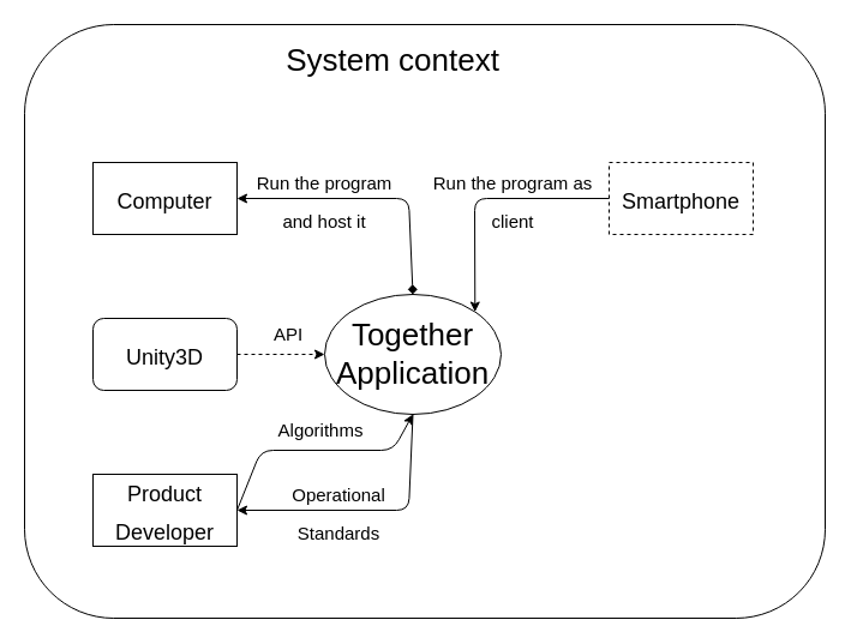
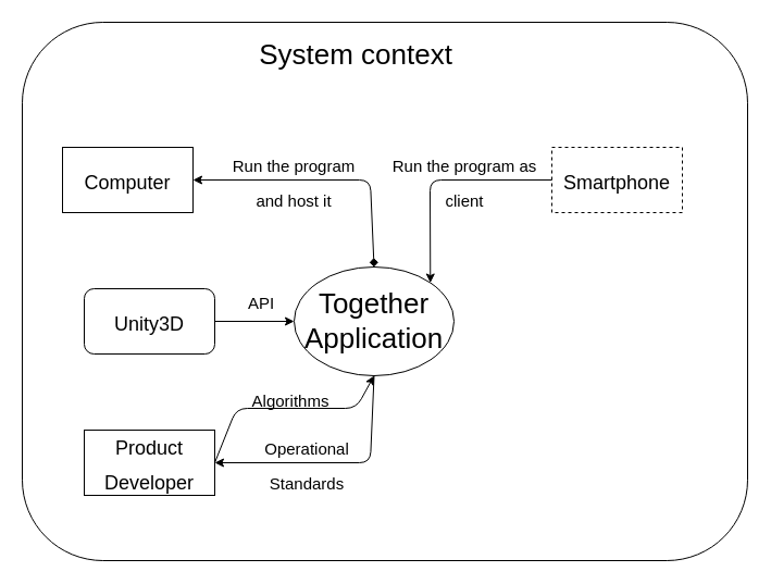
- <mxCell id="4" value="&lt;font style=&quot;font-size: 18px&quot;&gt;Computer&lt;/font&gt;" style="rounded=0;whiteSpace=wrap;html=1;fontSize=26;" parent="1" vertex="1"><mxGeometry x="77" y="135" width="120" height="60" as="geometry" /></mxCell>
+ <mxCell id="4" value="&lt;font style=&quot;font-size: 18px&quot;&gt;Computer&lt;/font&gt;" style="rounded=0;whiteSpace=wrap;html=1;fontSize=26;" parent="1" vertex="1"><mxGeometry x="57" y="135" width="120" height="60" as="geometry" /></mxCell>
- <mxCell id="9" value="" style="endArrow=classic;startArrow=none;html=1;fontSize=26;exitX=1;exitY=0.5;exitDx=0;exitDy=0;entryX=0;entryY=0.5;entryDx=0;entryDy=0;startFill=0;dashed=1;" parent="1" source="8" target="5" edge="1"><mxGeometry width="50" height="50" relative="1" as="geometry"><mxPoint x="227" y="325" as="sourcePoint" /><mxPoint x="277" y="275" as="targetPoint" /></mxGeometry></mxCell>
+ <mxCell id="9" value="" style="endArrow=classic;startArrow=none;html=1;fontSize=26;exitX=1;exitY=0.5;exitDx=0;exitDy=0;entryX=0;entryY=0.5;entryDx=0;entryDy=0;startFill=0;" parent="1" source="8" target="5" edge="1"><mxGeometry width="50" height="50" relative="1" as="geometry"><mxPoint x="227" y="325" as="sourcePoint" /><mxPoint x="277" y="275" as="targetPoint" /></mxGeometry></mxCell>
- <mxCell id="13" value="&lt;font style=&quot;font-size: 15px&quot;&gt;Algorithms&lt;/font&gt;" style="text;html=1;strokeColor=none;fillColor=none;align=center;verticalAlign=middle;whiteSpace=wrap;rounded=0;fontSize=26;" parent="1" vertex="1"><mxGeometry x="227" y="345" width="80" height="20" as="geometry" /></mxCell>
+ <mxCell id="13" value="&lt;font style=&quot;font-size: 15px&quot;&gt;Algorithms&lt;/font&gt;" style="text;html=1;strokeColor=none;fillColor=none;align=center;verticalAlign=middle;whiteSpace=wrap;rounded=0;fontSize=26;" parent="1" vertex="1"><mxGeometry x="227" y="355" width="80" height="20" as="geometry" /></mxCell>
